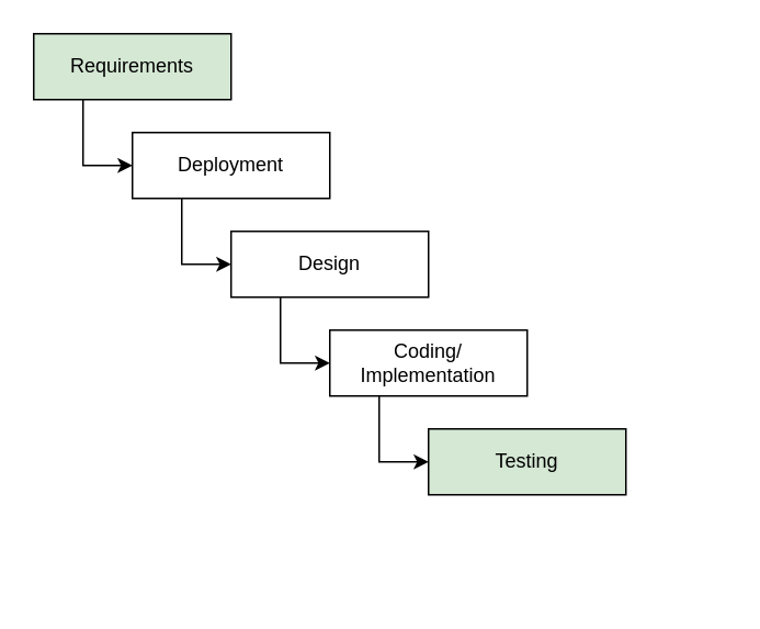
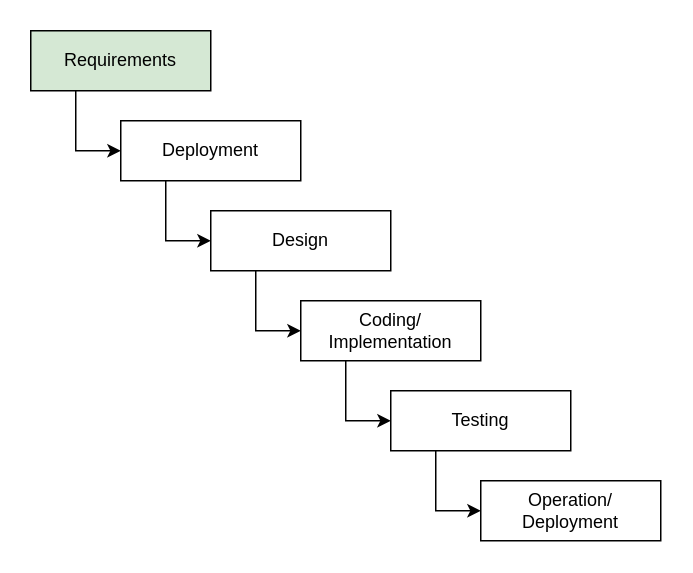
- <mxCell id="11" value="Testing" style="rounded=0;whiteSpace=wrap;html=1;fillColor=#d5e8d4;" vertex="1" parent="1"><mxGeometry x="260" y="260" width="120" height="40" as="geometry" /></mxCell>
+ <mxCell id="11" value="Testing" style="rounded=0;whiteSpace=wrap;html=1;" vertex="1" parent="1"><mxGeometry x="260" y="260" width="120" height="40" as="geometry" /></mxCell>
+ <mxCell id="10" style="edgeStyle=orthogonalEdgeStyle;rounded=0;orthogonalLoop=1;jettySize=auto;html=1;exitX=0.25;exitY=1;exitDx=0;exitDy=0;entryX=0;entryY=0.5;entryDx=0;entryDy=0;" edge="1" parent="1" source="11" target="12"><mxGeometry relative="1" as="geometry" /></mxCell>
+ <mxCell id="12" value="Operation/&lt;br&gt;Deployment" style="rounded=0;whiteSpace=wrap;html=1;" vertex="1" parent="1"><mxGeometry x="320" y="320" width="120" height="40" as="geometry" /></mxCell>
